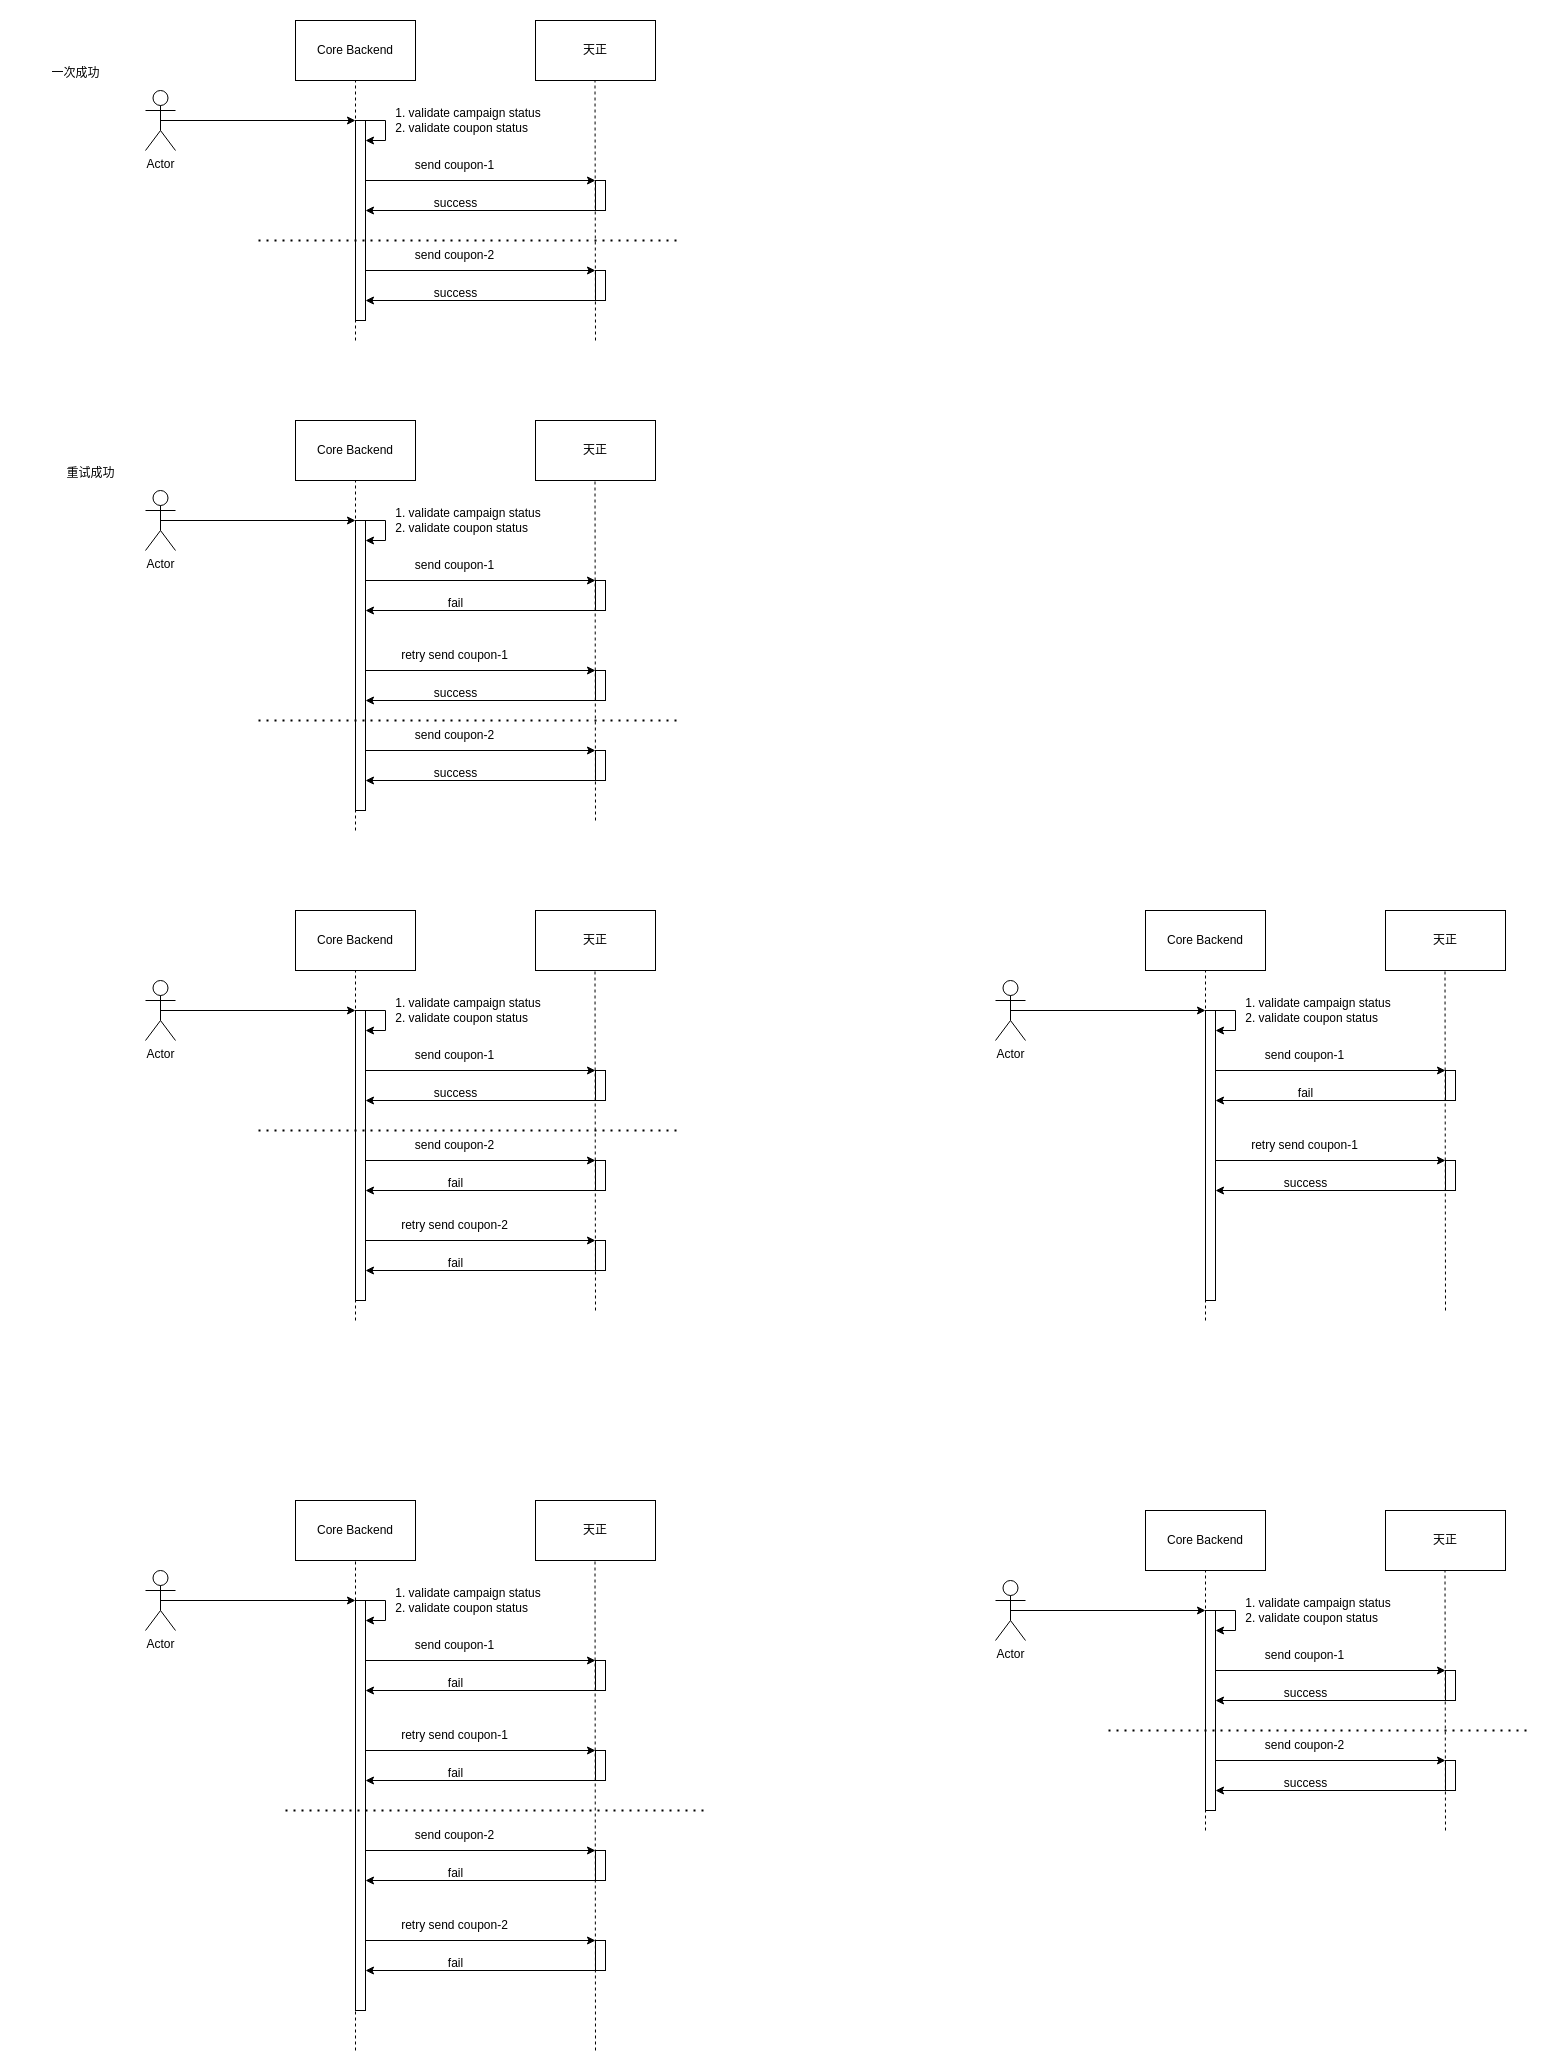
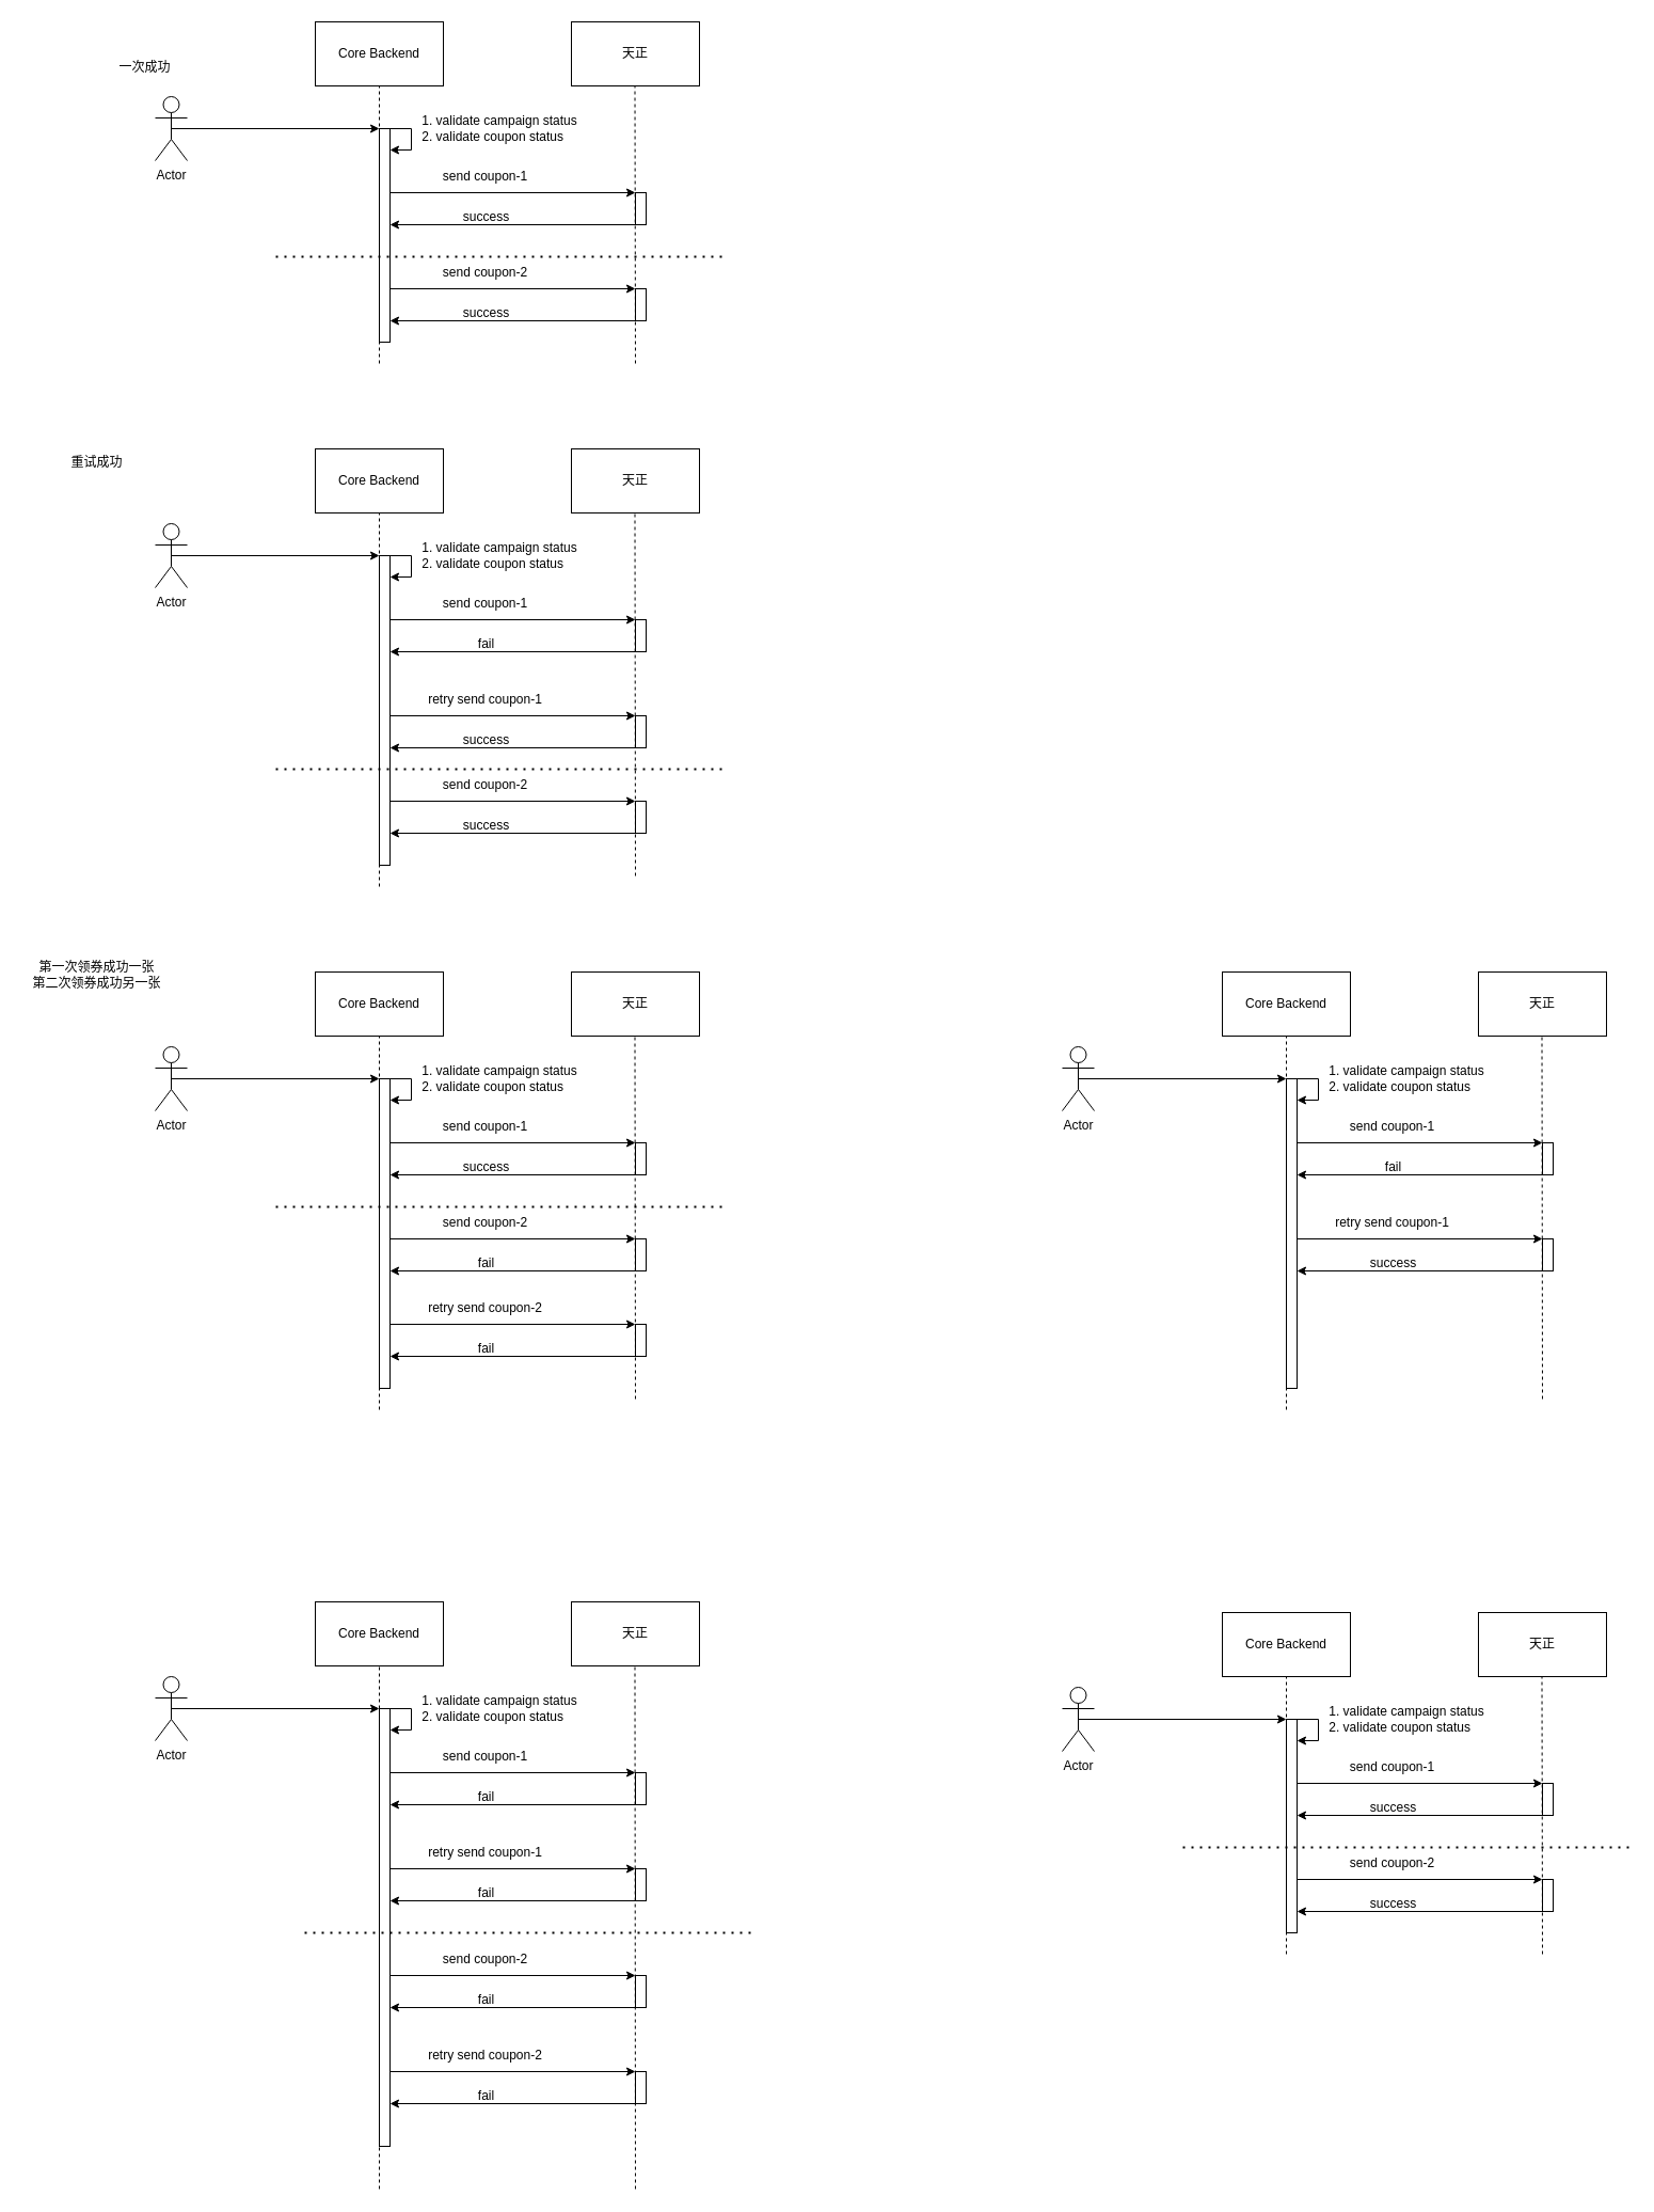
- <mxCell id="88" value="一次成功" style="text;html=1;align=center;verticalAlign=middle;resizable=0;points=[];autosize=1;strokeColor=none;fillColor=none;" vertex="1" parent="1"><mxGeometry x="40" y="58" width="70" height="30" as="geometry" /></mxCell>
+ <mxCell id="88" value="一次成功" style="text;html=1;align=center;verticalAlign=middle;resizable=0;points=[];autosize=1;strokeColor=none;fillColor=none;" vertex="1" parent="1"><mxGeometry x="100" y="48" width="70" height="30" as="geometry" /></mxCell>
- <mxCell id="89" value="重试成功" style="text;html=1;align=center;verticalAlign=middle;resizable=0;points=[];autosize=1;strokeColor=none;fillColor=none;" vertex="1" parent="1"><mxGeometry x="55" y="458" width="70" height="30" as="geometry" /></mxCell>
+ <mxCell id="89" value="重试成功" style="text;html=1;align=center;verticalAlign=middle;resizable=0;points=[];autosize=1;strokeColor=none;fillColor=none;" vertex="1" parent="1"><mxGeometry x="55" y="418" width="70" height="30" as="geometry" /></mxCell>
+ <mxCell id="90" value="第一次领券成功一张&lt;br&gt;第二次领券成功另一张" style="text;html=1;align=center;verticalAlign=middle;resizable=0;points=[];autosize=1;strokeColor=none;fillColor=none;" vertex="1" parent="1"><mxGeometry x="20" y="893" width="140" height="40" as="geometry" /></mxCell>
